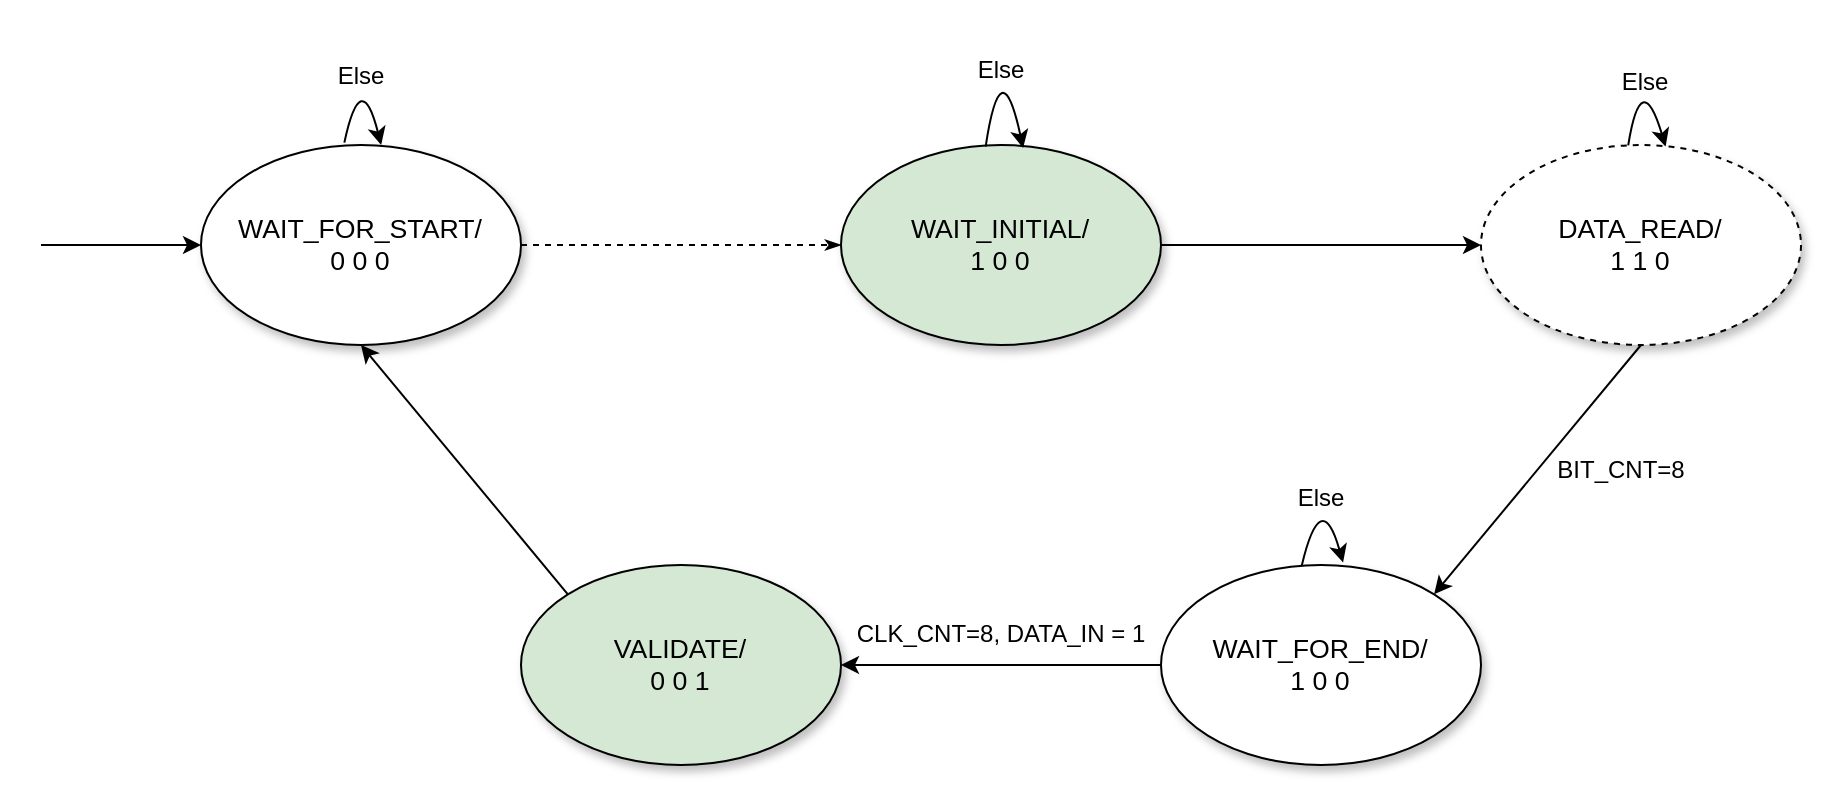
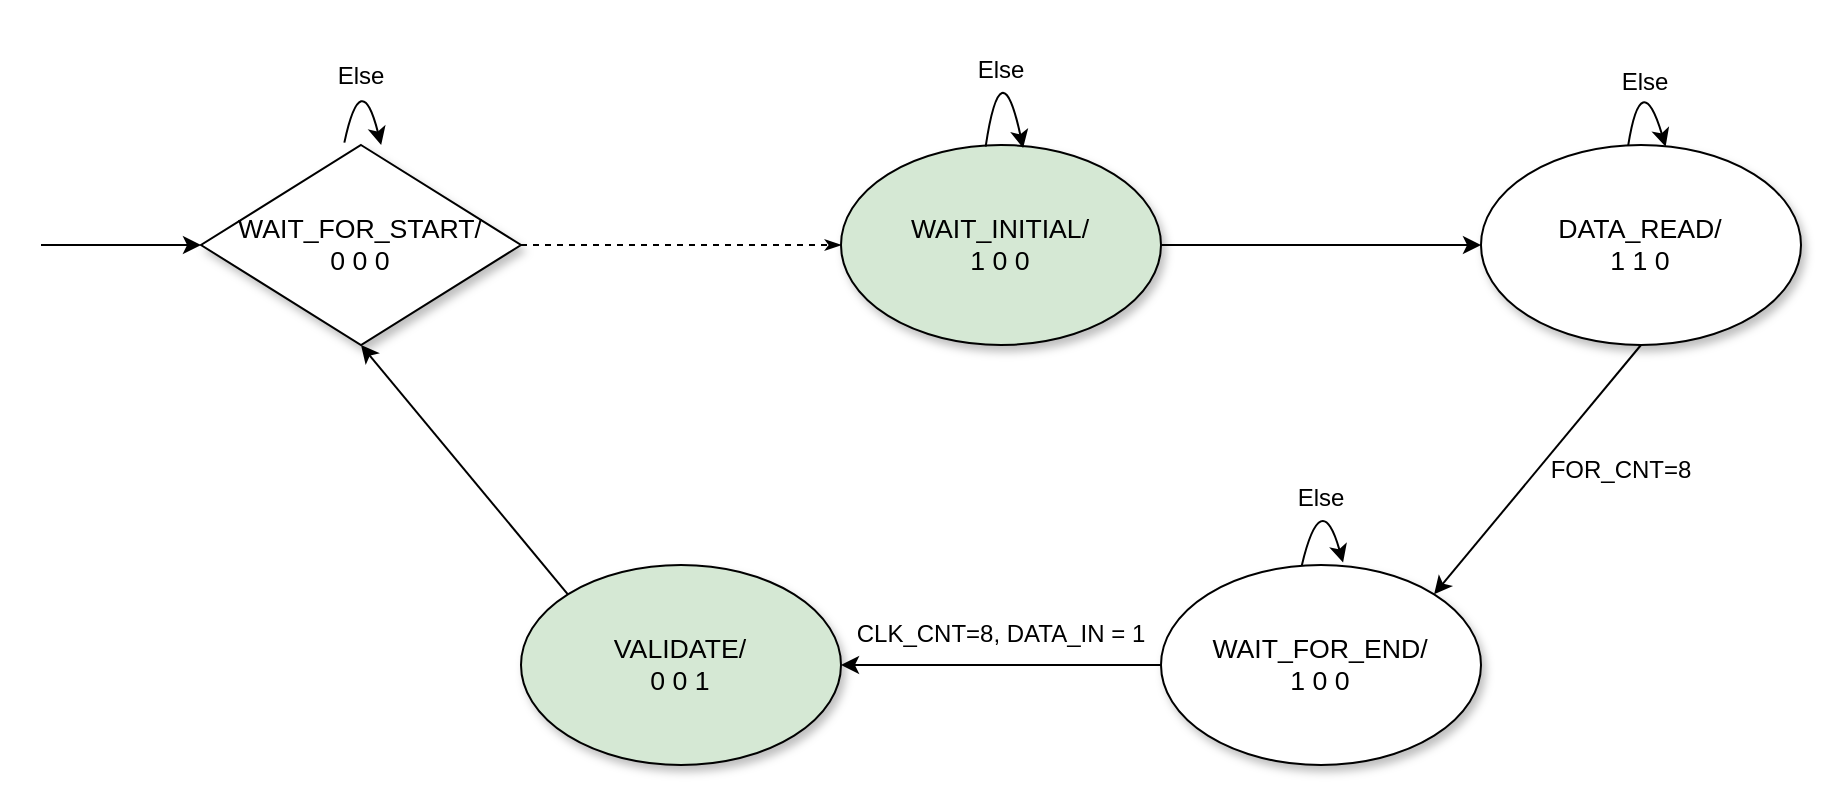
- <mxCell id="3" value="&lt;span style=&quot;font-size:10.0pt;line-height:&lt;br/&gt;107%;font-family:&amp;quot;Aptos&amp;quot;,sans-serif;mso-ascii-theme-font:minor-latin;&lt;br/&gt;mso-fareast-font-family:Aptos;mso-fareast-theme-font:minor-latin;mso-hansi-theme-font:&lt;br/&gt;minor-latin;mso-bidi-font-family:&amp;quot;Times New Roman&amp;quot;;mso-bidi-theme-font:minor-bidi;&lt;br/&gt;mso-ansi-language:CS;mso-fareast-language:EN-US;mso-bidi-language:AR-SA&quot; lang=&quot;CS&quot;&gt;WAIT_FOR_START/&lt;br&gt;0 0 0&lt;/span&gt;" style="ellipse;whiteSpace=wrap;html=1;rounded=0;shadow=1;comic=0;labelBackgroundColor=none;strokeWidth=1;fontFamily=Verdana;fontSize=12;align=center;" parent="1" vertex="1"><mxGeometry x="100" y="72" width="160" height="100" as="geometry" /></mxCell>
+ <mxCell id="3" value="&lt;span style=&quot;font-size:10.0pt;line-height:&lt;br/&gt;107%;font-family:&amp;quot;Aptos&amp;quot;,sans-serif;mso-ascii-theme-font:minor-latin;&lt;br/&gt;mso-fareast-font-family:Aptos;mso-fareast-theme-font:minor-latin;mso-hansi-theme-font:&lt;br/&gt;minor-latin;mso-bidi-font-family:&amp;quot;Times New Roman&amp;quot;;mso-bidi-theme-font:minor-bidi;&lt;br/&gt;mso-ansi-language:CS;mso-fareast-language:EN-US;mso-bidi-language:AR-SA&quot; lang=&quot;CS&quot;&gt;WAIT_FOR_START/&lt;br&gt;0 0 0&lt;/span&gt;" style="rhombus;whiteSpace=wrap;html=1;shadow=1;comic=0;labelBackgroundColor=none;strokeWidth=1;fontFamily=Verdana;fontSize=12;align=center;" parent="1" vertex="1"><mxGeometry x="100" y="72" width="160" height="100" as="geometry" /></mxCell>
- <mxCell id="7" value="&lt;span style=&quot;font-size:10.0pt;line-height:&lt;br/&gt;107%;font-family:&amp;quot;Aptos&amp;quot;,sans-serif;mso-ascii-theme-font:minor-latin;&lt;br/&gt;mso-fareast-font-family:Aptos;mso-fareast-theme-font:minor-latin;mso-hansi-theme-font:&lt;br/&gt;minor-latin;mso-bidi-font-family:&amp;quot;Times New Roman&amp;quot;;mso-bidi-theme-font:minor-bidi;&lt;br/&gt;mso-ansi-language:CS;mso-fareast-language:EN-US;mso-bidi-language:AR-SA&quot; lang=&quot;CS&quot;&gt;DATA_READ/&lt;/span&gt;&lt;div&gt;&lt;span style=&quot;font-size:10.0pt;line-height:&lt;br/&gt;107%;font-family:&amp;quot;Aptos&amp;quot;,sans-serif;mso-ascii-theme-font:minor-latin;&lt;br/&gt;mso-fareast-font-family:Aptos;mso-fareast-theme-font:minor-latin;mso-hansi-theme-font:&lt;br/&gt;minor-latin;mso-bidi-font-family:&amp;quot;Times New Roman&amp;quot;;mso-bidi-theme-font:minor-bidi;&lt;br/&gt;mso-ansi-language:CS;mso-fareast-language:EN-US;mso-bidi-language:AR-SA&quot; lang=&quot;CS&quot;&gt;1 1 0&lt;/span&gt;&lt;/div&gt;" style="ellipse;whiteSpace=wrap;html=1;rounded=0;shadow=1;comic=0;labelBackgroundColor=none;strokeWidth=1;fontFamily=Verdana;fontSize=12;align=center;dashed=1;" parent="1" vertex="1"><mxGeometry x="740" y="72" width="160" height="100" as="geometry" /></mxCell>
+ <mxCell id="7" value="&lt;span style=&quot;font-size:10.0pt;line-height:&lt;br/&gt;107%;font-family:&amp;quot;Aptos&amp;quot;,sans-serif;mso-ascii-theme-font:minor-latin;&lt;br/&gt;mso-fareast-font-family:Aptos;mso-fareast-theme-font:minor-latin;mso-hansi-theme-font:&lt;br/&gt;minor-latin;mso-bidi-font-family:&amp;quot;Times New Roman&amp;quot;;mso-bidi-theme-font:minor-bidi;&lt;br/&gt;mso-ansi-language:CS;mso-fareast-language:EN-US;mso-bidi-language:AR-SA&quot; lang=&quot;CS&quot;&gt;DATA_READ/&lt;/span&gt;&lt;div&gt;&lt;span style=&quot;font-size:10.0pt;line-height:&lt;br/&gt;107%;font-family:&amp;quot;Aptos&amp;quot;,sans-serif;mso-ascii-theme-font:minor-latin;&lt;br/&gt;mso-fareast-font-family:Aptos;mso-fareast-theme-font:minor-latin;mso-hansi-theme-font:&lt;br/&gt;minor-latin;mso-bidi-font-family:&amp;quot;Times New Roman&amp;quot;;mso-bidi-theme-font:minor-bidi;&lt;br/&gt;mso-ansi-language:CS;mso-fareast-language:EN-US;mso-bidi-language:AR-SA&quot; lang=&quot;CS&quot;&gt;1 1 0&lt;/span&gt;&lt;/div&gt;" style="ellipse;whiteSpace=wrap;html=1;rounded=0;shadow=1;comic=0;labelBackgroundColor=none;strokeWidth=1;fontFamily=Verdana;fontSize=12;align=center;" parent="1" vertex="1"><mxGeometry x="740" y="72" width="160" height="100" as="geometry" /></mxCell>
- <mxCell id="12" value="BIT_CNT=8" style="text;html=1;align=center;verticalAlign=middle;resizable=0;points=[];autosize=1;strokeColor=none;fillColor=none;" parent="1" vertex="1"><mxGeometry x="765" y="220" width="90" height="30" as="geometry" /></mxCell>
+ <mxCell id="12" value="FOR_CNT=8" style="text;html=1;align=center;verticalAlign=middle;resizable=0;points=[];autosize=1;strokeColor=none;fillColor=none;" parent="1" vertex="1"><mxGeometry x="765" y="220" width="90" height="30" as="geometry" /></mxCell>
